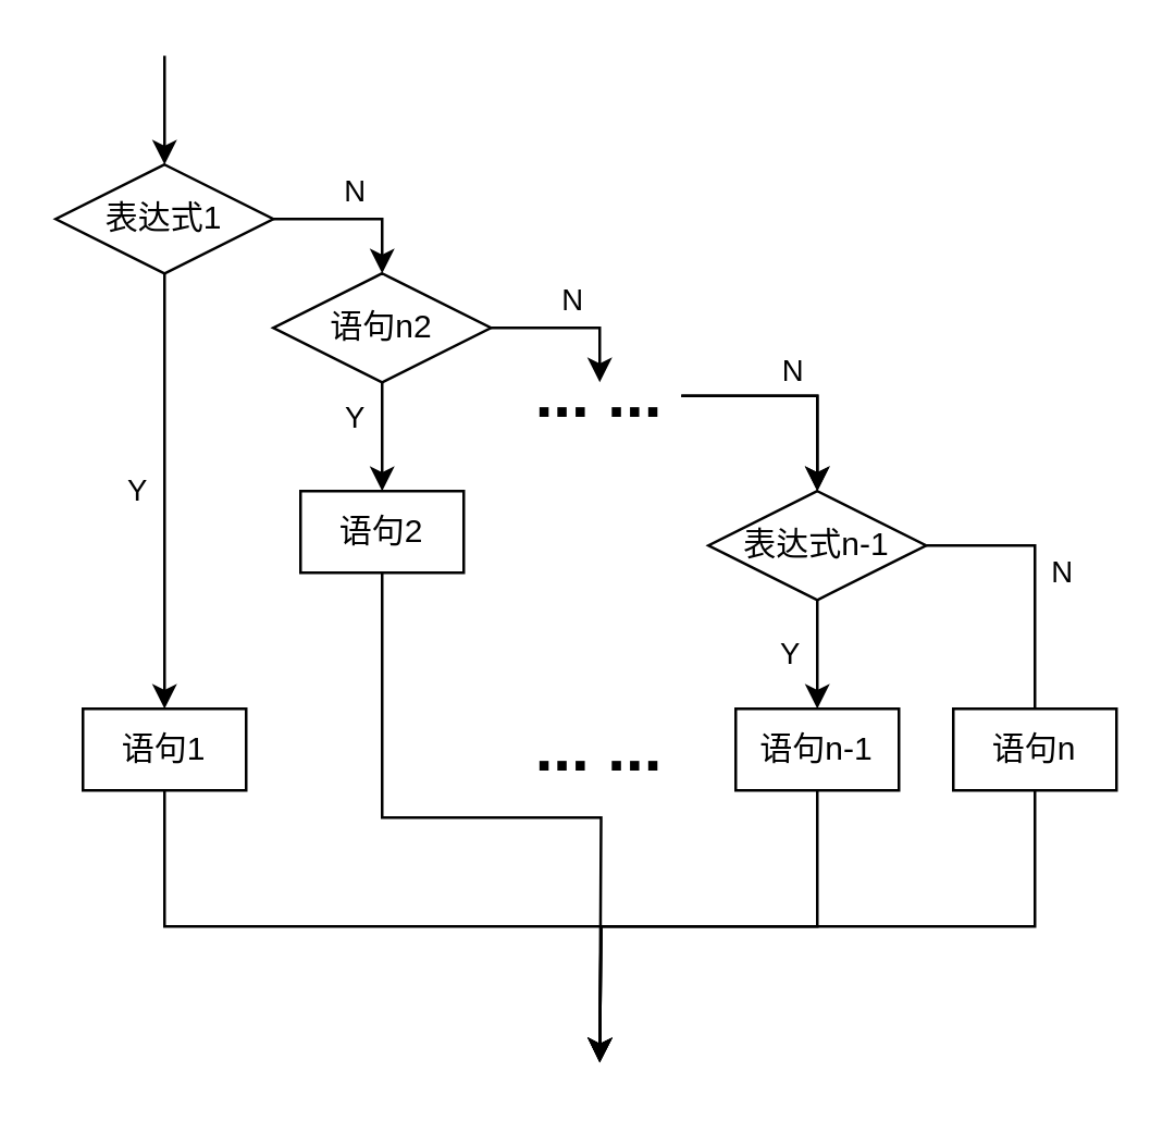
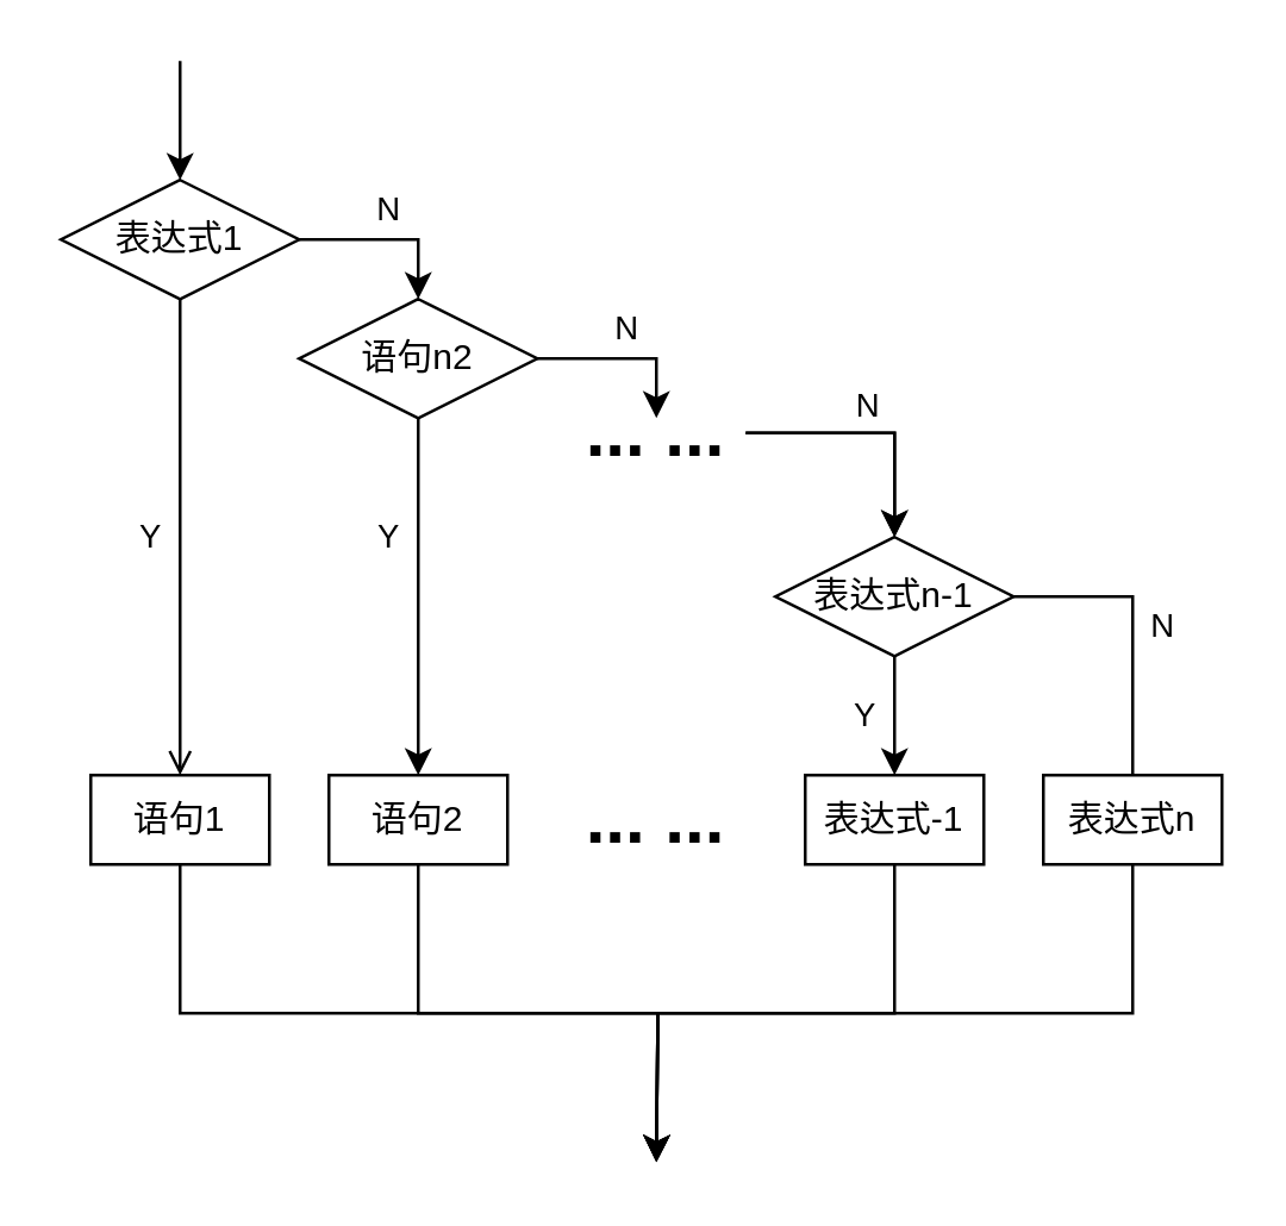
- <mxCell id="14" value="语句2" style="rounded=0;whiteSpace=wrap;html=1;fillColor=none;" parent="1" vertex="1"><mxGeometry x="110" y="180" width="60" height="30" as="geometry" /></mxCell>
+ <mxCell id="14" value="语句2" style="rounded=0;whiteSpace=wrap;html=1;fillColor=none;" parent="1" vertex="1"><mxGeometry x="110" y="260" width="60" height="30" as="geometry" /></mxCell>
- <mxCell id="2" value="Y" style="edgeStyle=orthogonalEdgeStyle;rounded=0;orthogonalLoop=1;jettySize=auto;html=1;exitX=0.5;exitY=1;exitDx=0;exitDy=0;entryX=0.5;entryY=0;entryDx=0;entryDy=0;labelBackgroundColor=none;" parent="1" source="4" target="12" edge="1"><mxGeometry y="-10" relative="1" as="geometry"><mxPoint as="offset" /></mxGeometry></mxCell>
+ <mxCell id="2" value="Y" style="edgeStyle=orthogonalEdgeStyle;rounded=0;orthogonalLoop=1;jettySize=auto;html=1;exitX=0.5;exitY=1;exitDx=0;exitDy=0;entryX=0.5;entryY=0;entryDx=0;entryDy=0;labelBackgroundColor=none;endArrow=open;" parent="1" source="4" target="12" edge="1"><mxGeometry y="-10" relative="1" as="geometry"><mxPoint as="offset" /></mxGeometry></mxCell>
- <mxCell id="16" value="语句n-1" style="rounded=0;whiteSpace=wrap;html=1;fillColor=none;" parent="1" vertex="1"><mxGeometry x="270" y="260" width="60" height="30" as="geometry" /></mxCell>
+ <mxCell id="16" value="表达式-1" style="rounded=0;whiteSpace=wrap;html=1;fillColor=none;" parent="1" vertex="1"><mxGeometry x="270" y="260" width="60" height="30" as="geometry" /></mxCell>
- <mxCell id="19" value="语句n" style="rounded=0;whiteSpace=wrap;html=1;fillColor=none;" parent="1" vertex="1"><mxGeometry x="350" y="260" width="60" height="30" as="geometry" /></mxCell>
+ <mxCell id="19" value="表达式n" style="rounded=0;whiteSpace=wrap;html=1;fillColor=none;" parent="1" vertex="1"><mxGeometry x="350" y="260" width="60" height="30" as="geometry" /></mxCell>
